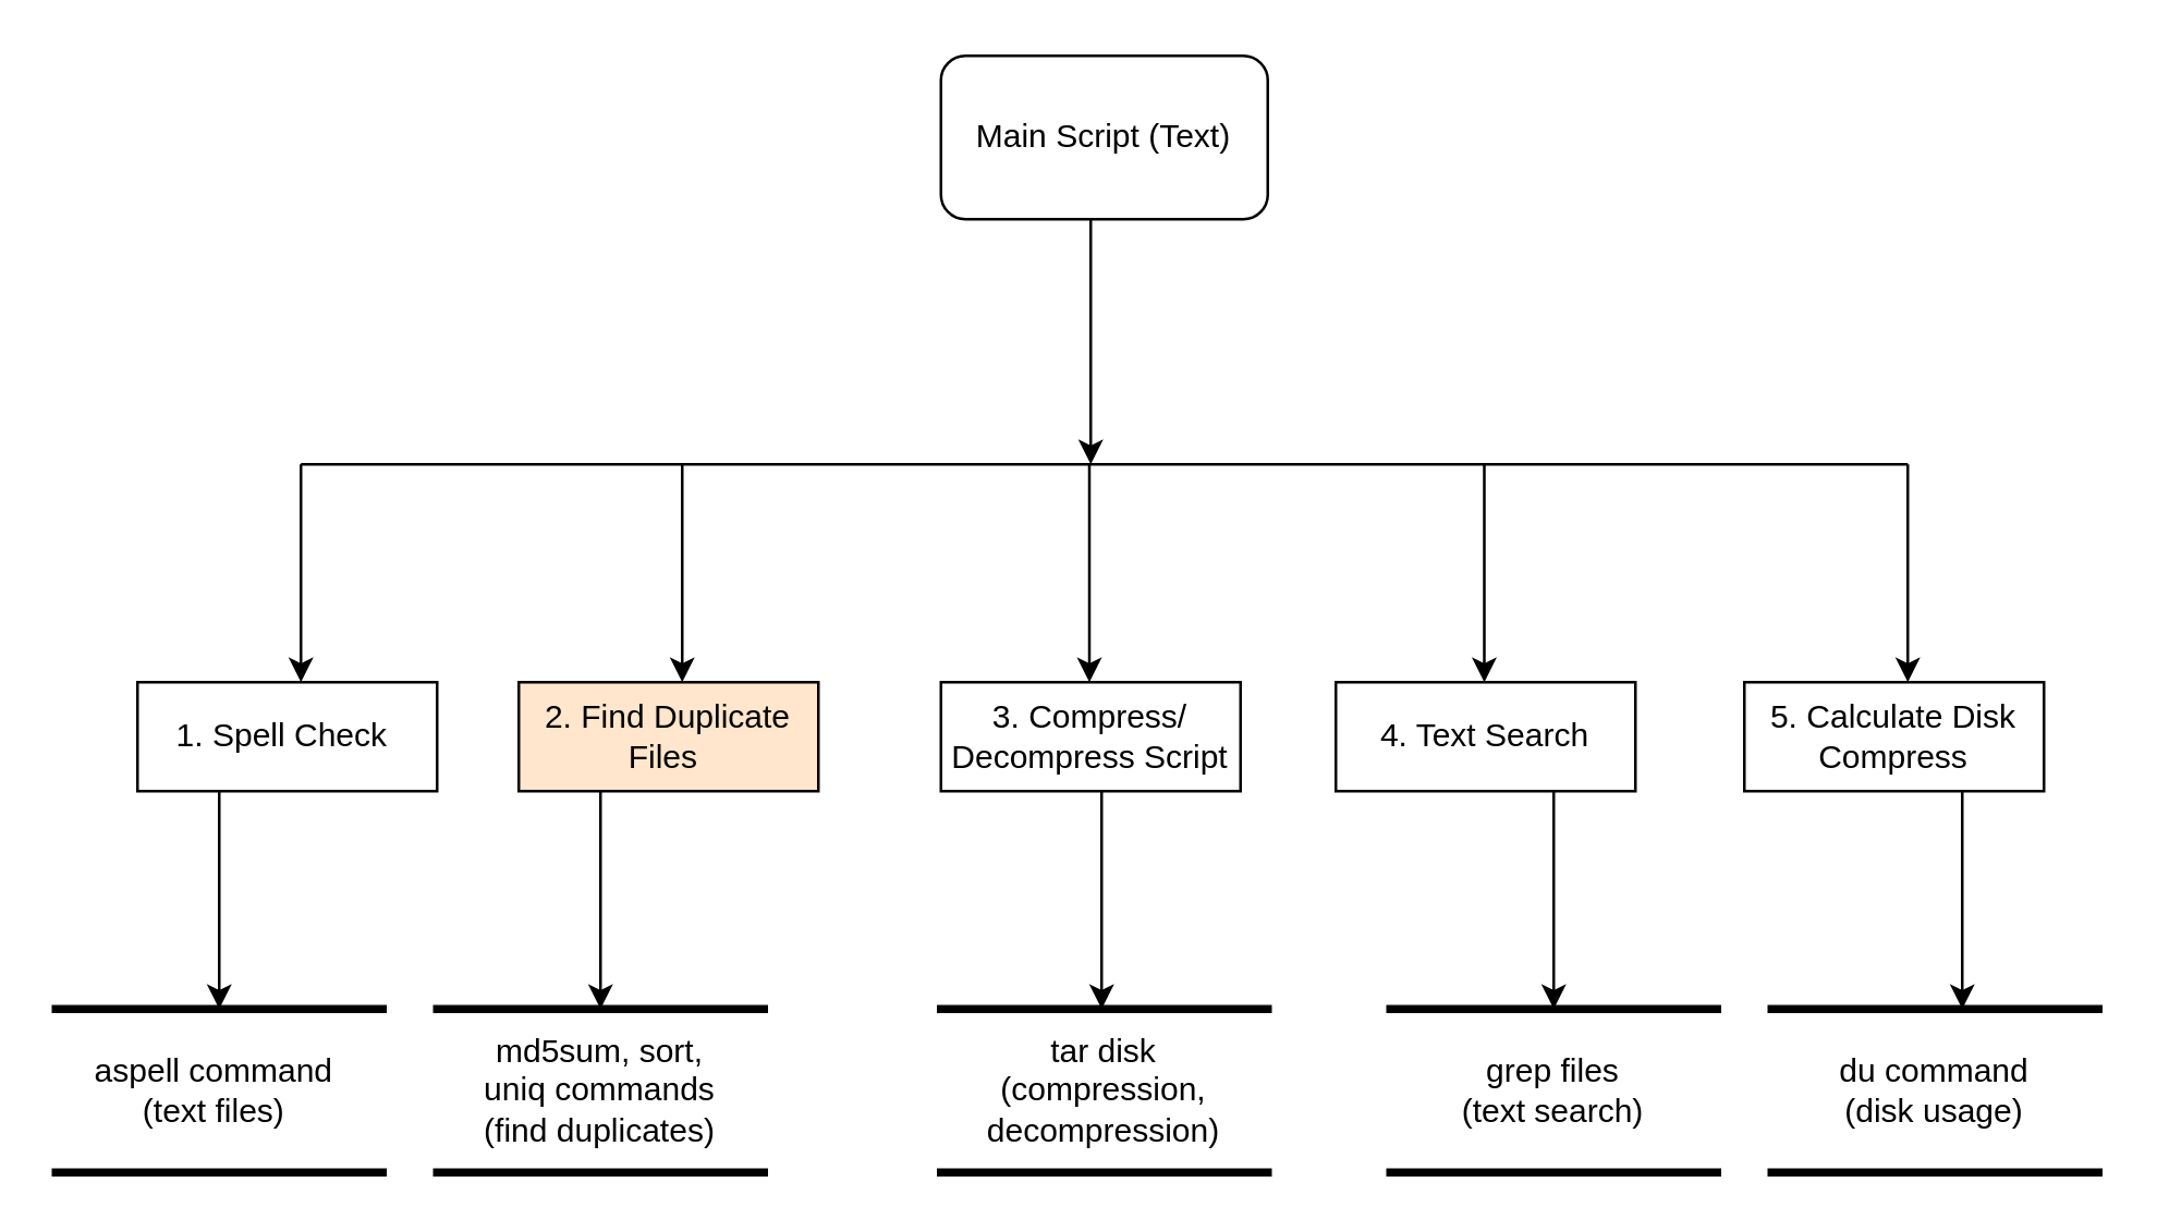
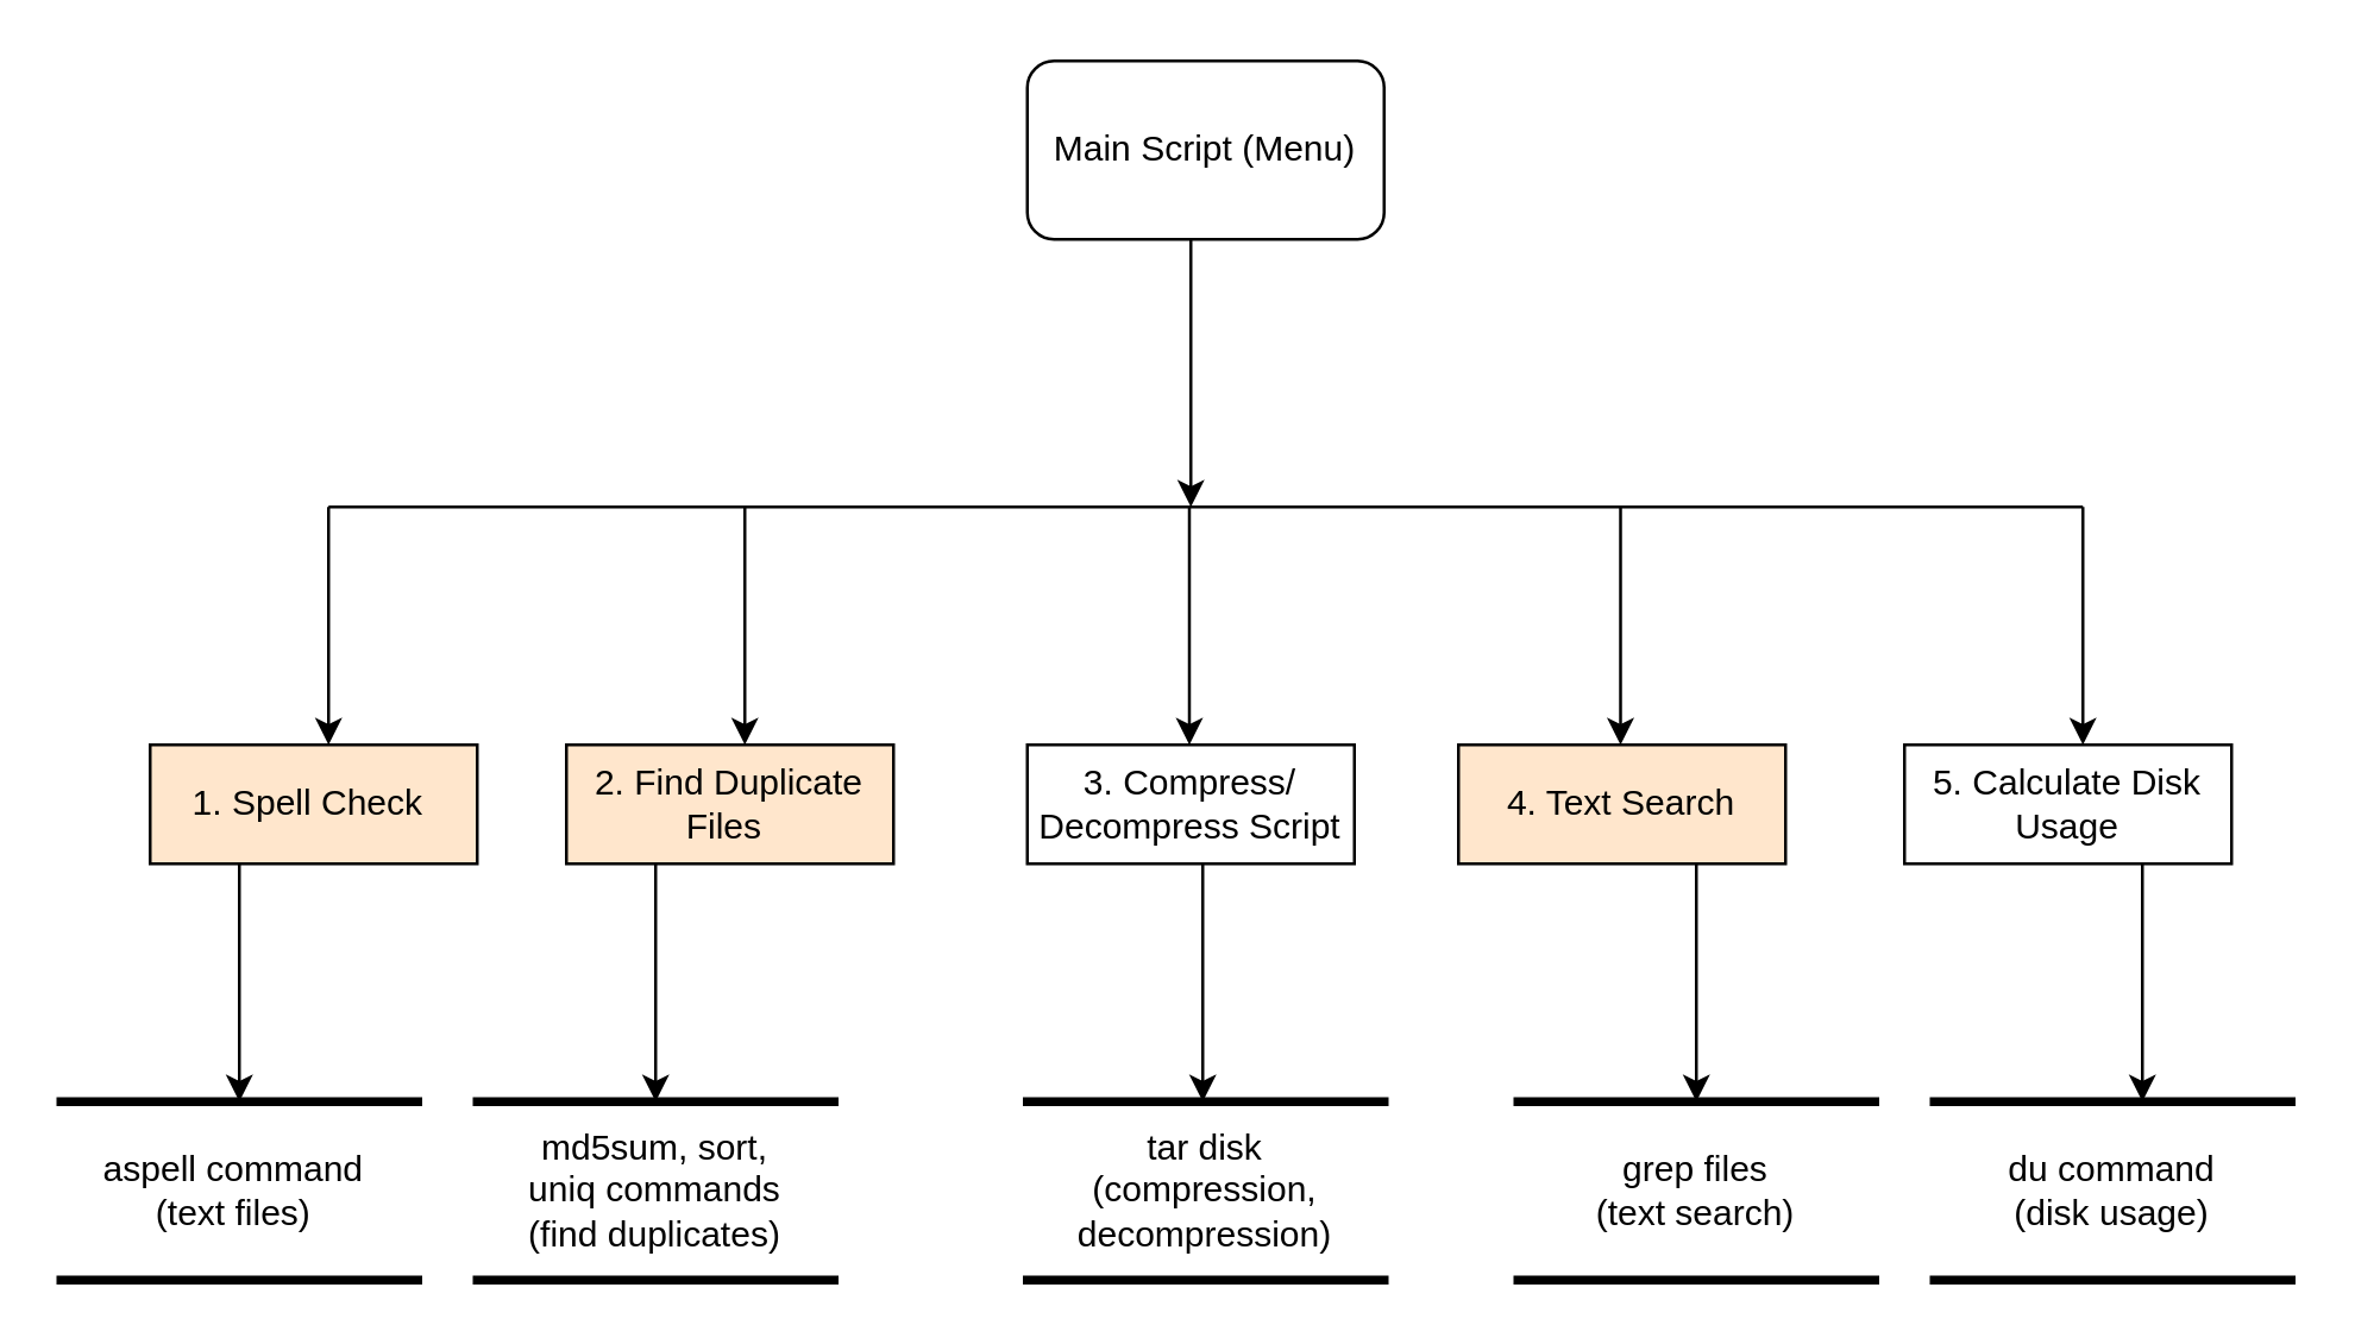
- <mxCell id="2" value="Main Script (Text)" style="rounded=1;whiteSpace=wrap;html=1;" vertex="1" parent="1"><mxGeometry x="345" y="20" width="120" height="60" as="geometry" /></mxCell>
+ <mxCell id="2" value="Main Script (Menu)" style="rounded=1;whiteSpace=wrap;html=1;" vertex="1" parent="1"><mxGeometry x="345" y="20" width="120" height="60" as="geometry" /></mxCell>
- <mxCell id="7" value="1. Spell Check&amp;nbsp;" style="rounded=0;whiteSpace=wrap;html=1;" vertex="1" parent="1"><mxGeometry x="50" y="250" width="110" height="40" as="geometry" /></mxCell>
+ <mxCell id="7" value="1. Spell Check&amp;nbsp;" style="rounded=0;whiteSpace=wrap;html=1;fillColor=#ffe6cc;" vertex="1" parent="1"><mxGeometry x="50" y="250" width="110" height="40" as="geometry" /></mxCell>
- <mxCell id="11" value="4. Text Search" style="rounded=0;whiteSpace=wrap;html=1;" vertex="1" parent="1"><mxGeometry x="490" y="250" width="110" height="40" as="geometry" /></mxCell>
+ <mxCell id="11" value="4. Text Search" style="rounded=0;whiteSpace=wrap;html=1;fillColor=#ffe6cc;" vertex="1" parent="1"><mxGeometry x="490" y="250" width="110" height="40" as="geometry" /></mxCell>
- <mxCell id="10" value="5. Calculate Disk Compress" style="rounded=0;whiteSpace=wrap;html=1;" vertex="1" parent="1"><mxGeometry x="640" y="250" width="110" height="40" as="geometry" /></mxCell>
+ <mxCell id="10" value="5. Calculate Disk Usage" style="rounded=0;whiteSpace=wrap;html=1;" vertex="1" parent="1"><mxGeometry x="640" y="250" width="110" height="40" as="geometry" /></mxCell>
